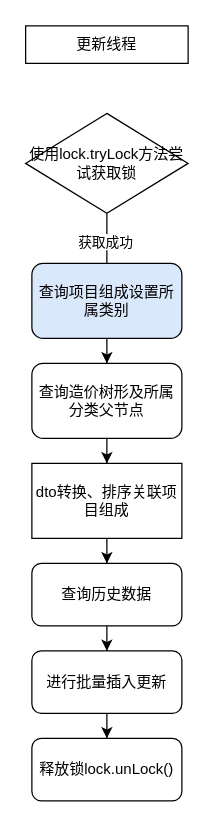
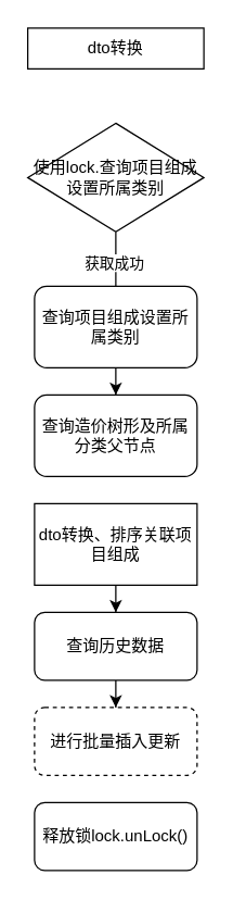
- <mxCell id="2" value="更新线程" style="rounded=0;whiteSpace=wrap;html=1;" vertex="1" parent="1"><mxGeometry x="20" y="20" width="130" height="30" as="geometry" /></mxCell>
+ <mxCell id="2" value="dto转换" style="rounded=0;whiteSpace=wrap;html=1;" vertex="1" parent="1"><mxGeometry x="20" y="20" width="130" height="30" as="geometry" /></mxCell>
- <mxCell id="5" value="使用lock.tryLock方法尝试获取锁" style="rhombus;whiteSpace=wrap;html=1;" vertex="1" parent="1"><mxGeometry x="20" y="90" width="130" height="80" as="geometry" /></mxCell>
+ <mxCell id="5" value="使用lock.查询项目组成设置所属类别" style="rhombus;whiteSpace=wrap;html=1;" vertex="1" parent="1"><mxGeometry x="20" y="90" width="130" height="80" as="geometry" /></mxCell>
- <mxCell id="7" value="查询项目组成设置所属类别" style="rounded=1;whiteSpace=wrap;html=1;fillColor=#dae8fc;" vertex="1" parent="1"><mxGeometry x="25" y="210" width="120" height="60" as="geometry" /></mxCell>
+ <mxCell id="7" value="查询项目组成设置所属类别" style="rounded=1;whiteSpace=wrap;html=1;" vertex="1" parent="1"><mxGeometry x="25" y="210" width="120" height="60" as="geometry" /></mxCell>
- <mxCell id="8" style="edgeStyle=orthogonalEdgeStyle;rounded=0;orthogonalLoop=1;jettySize=auto;html=1;entryX=0.5;entryY=0;entryDx=0;entryDy=0;" edge="1" parent="1" source="9" target="11"><mxGeometry relative="1" as="geometry" /></mxCell>
- <mxCell id="15" value="进行批量插入更新" style="rounded=1;whiteSpace=wrap;html=1;" vertex="1" parent="1"><mxGeometry x="25" y="520" width="120" height="50" as="geometry" /></mxCell>
+ <mxCell id="15" value="进行批量插入更新" style="rounded=1;whiteSpace=wrap;html=1;dashed=1;" vertex="1" parent="1"><mxGeometry x="25" y="520" width="120" height="50" as="geometry" /></mxCell>
- <mxCell id="14" style="edgeStyle=orthogonalEdgeStyle;rounded=0;orthogonalLoop=1;jettySize=auto;html=1;entryX=0.5;entryY=0;entryDx=0;entryDy=0;" edge="1" parent="1" source="15" target="16"><mxGeometry relative="1" as="geometry"><mxPoint x="85" y="590" as="targetPoint" /></mxGeometry></mxCell>
